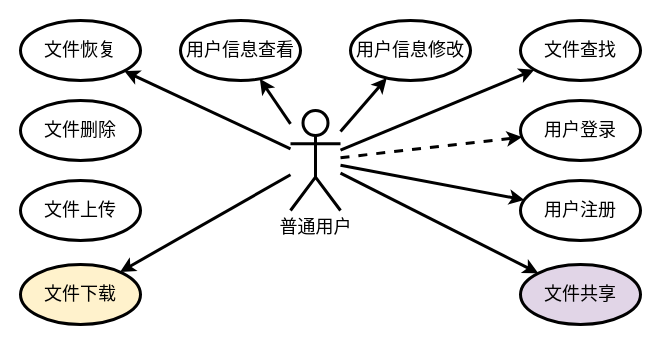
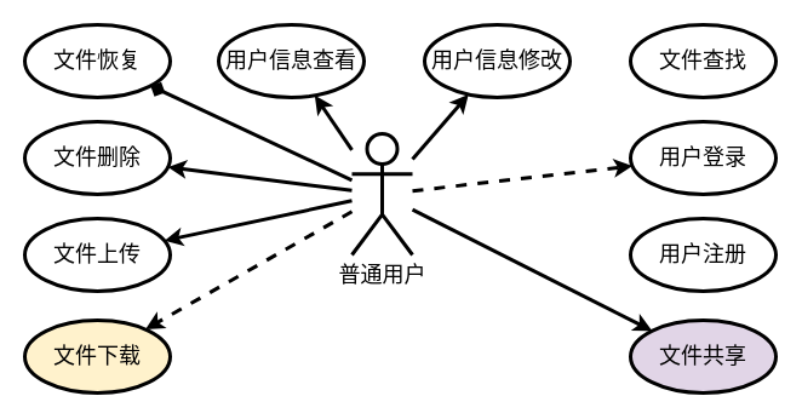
- <mxCell id="5" value="" style="edgeStyle=none;rounded=1;orthogonalLoop=1;jettySize=auto;html=1;fontSize=18;strokeWidth=3;" edge="1" parent="1" source="11" target="15"><mxGeometry relative="1" as="geometry" /></mxCell>
+ <mxCell id="5" value="" style="edgeStyle=none;rounded=1;orthogonalLoop=1;jettySize=auto;html=1;fontSize=18;strokeWidth=3;endArrow=diamond;" edge="1" parent="1" source="11" target="15"><mxGeometry relative="1" as="geometry" /></mxCell>
- <mxCell id="2" value="" style="edgeStyle=none;rounded=1;orthogonalLoop=1;jettySize=auto;html=1;fontSize=18;strokeWidth=3;" edge="1" parent="1" source="11" target="16"><mxGeometry relative="1" as="geometry" /></mxCell>
+ <mxCell id="2" value="" style="edgeStyle=none;rounded=1;orthogonalLoop=1;jettySize=auto;html=1;fontSize=18;strokeWidth=3;" edge="1" parent="1" source="11" target="12"><mxGeometry relative="1" as="geometry" /></mxCell>
+ <mxCell id="4" value="" style="edgeStyle=none;rounded=1;orthogonalLoop=1;jettySize=auto;html=1;fontSize=18;strokeWidth=3;" edge="1" parent="1" source="11" target="14"><mxGeometry relative="1" as="geometry" /></mxCell>
- <mxCell id="7" value="" style="edgeStyle=none;rounded=1;orthogonalLoop=1;jettySize=auto;html=1;fontSize=18;strokeWidth=3;" edge="1" parent="1" source="11" target="18"><mxGeometry relative="1" as="geometry" /></mxCell>
- <mxCell id="3" value="" style="edgeStyle=none;rounded=1;orthogonalLoop=1;jettySize=auto;html=1;fontSize=18;strokeWidth=3;" edge="1" parent="1" source="11" target="13"><mxGeometry relative="1" as="geometry" /></mxCell>
+ <mxCell id="3" value="" style="edgeStyle=none;rounded=1;orthogonalLoop=1;jettySize=auto;html=1;fontSize=18;strokeWidth=3;dashed=1;" edge="1" parent="1" source="11" target="13"><mxGeometry relative="1" as="geometry" /></mxCell>
